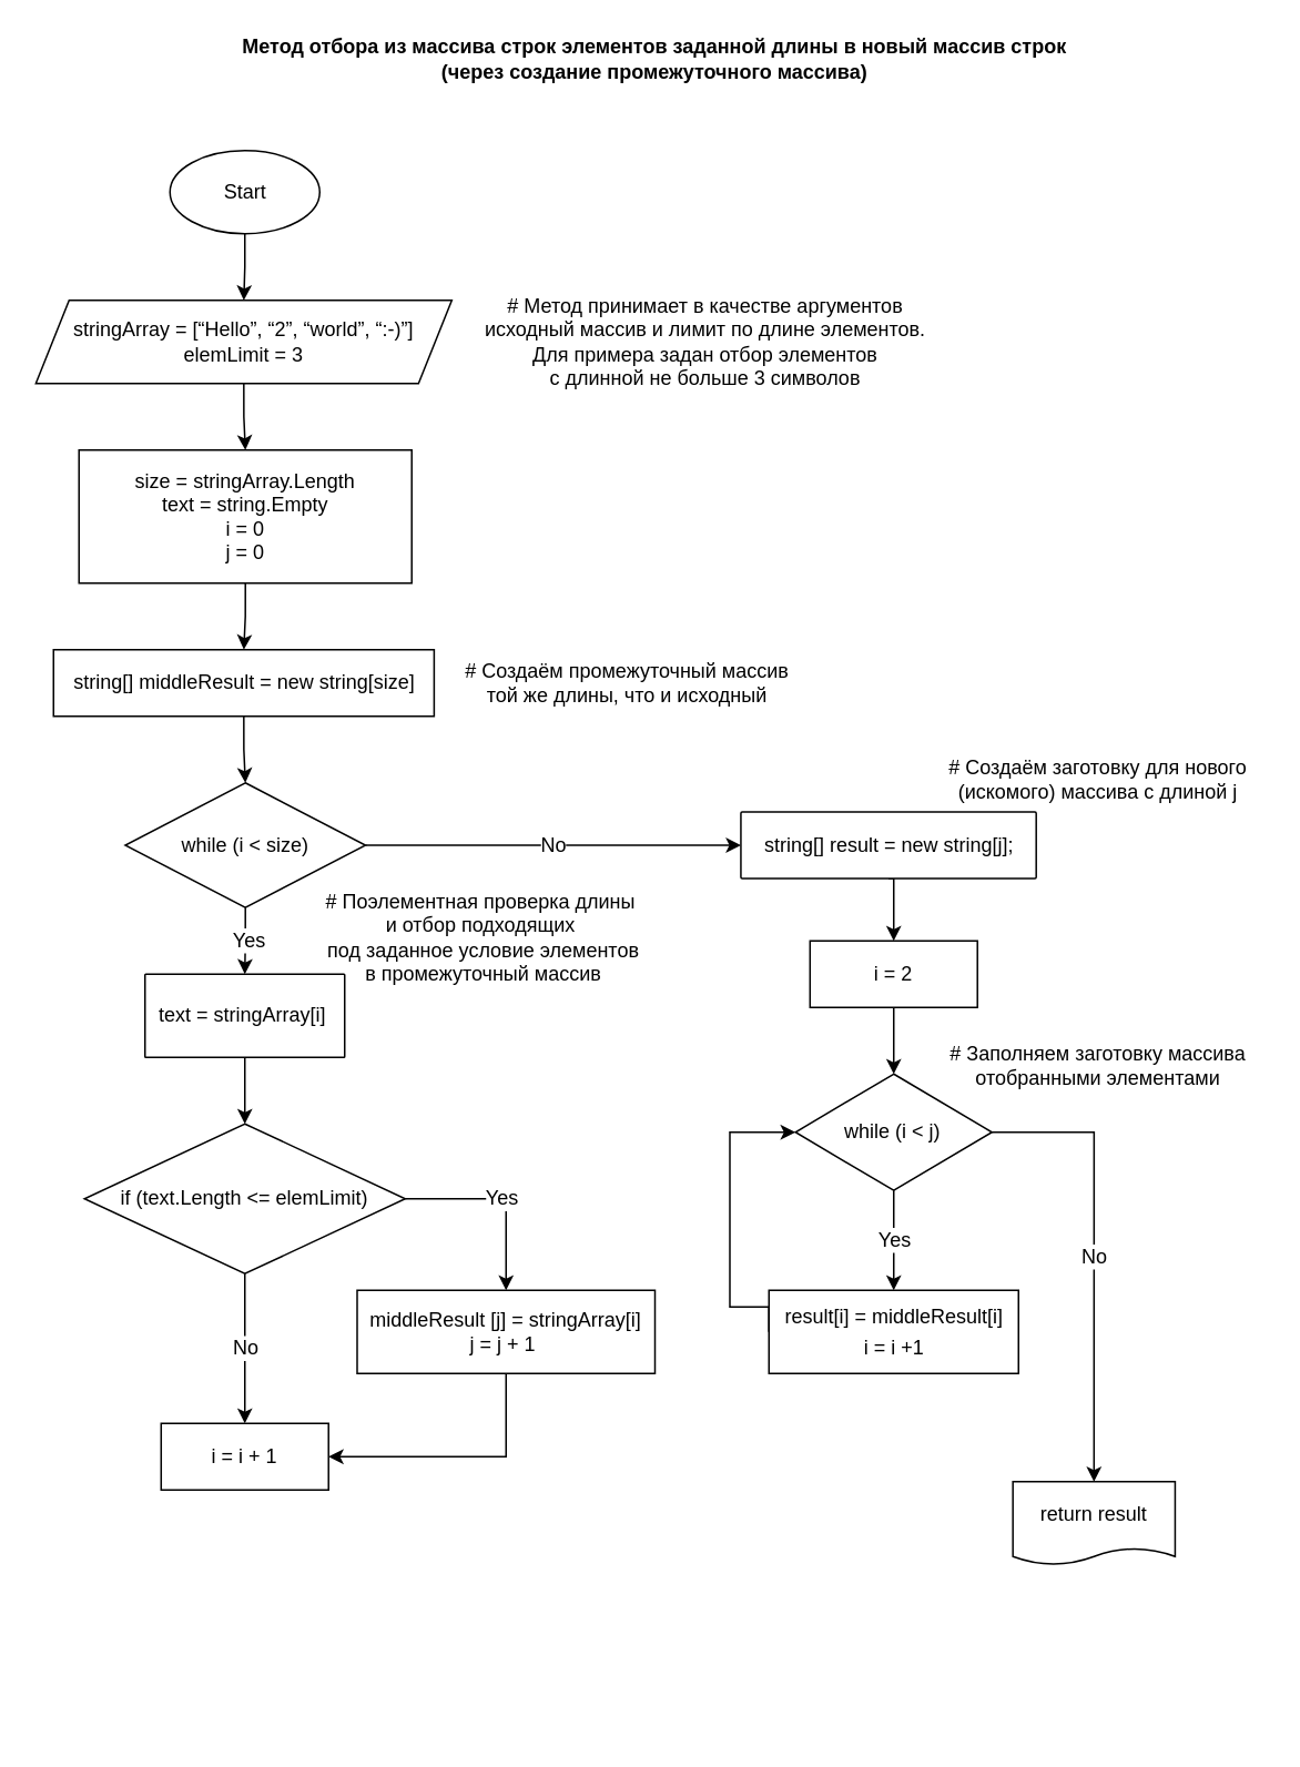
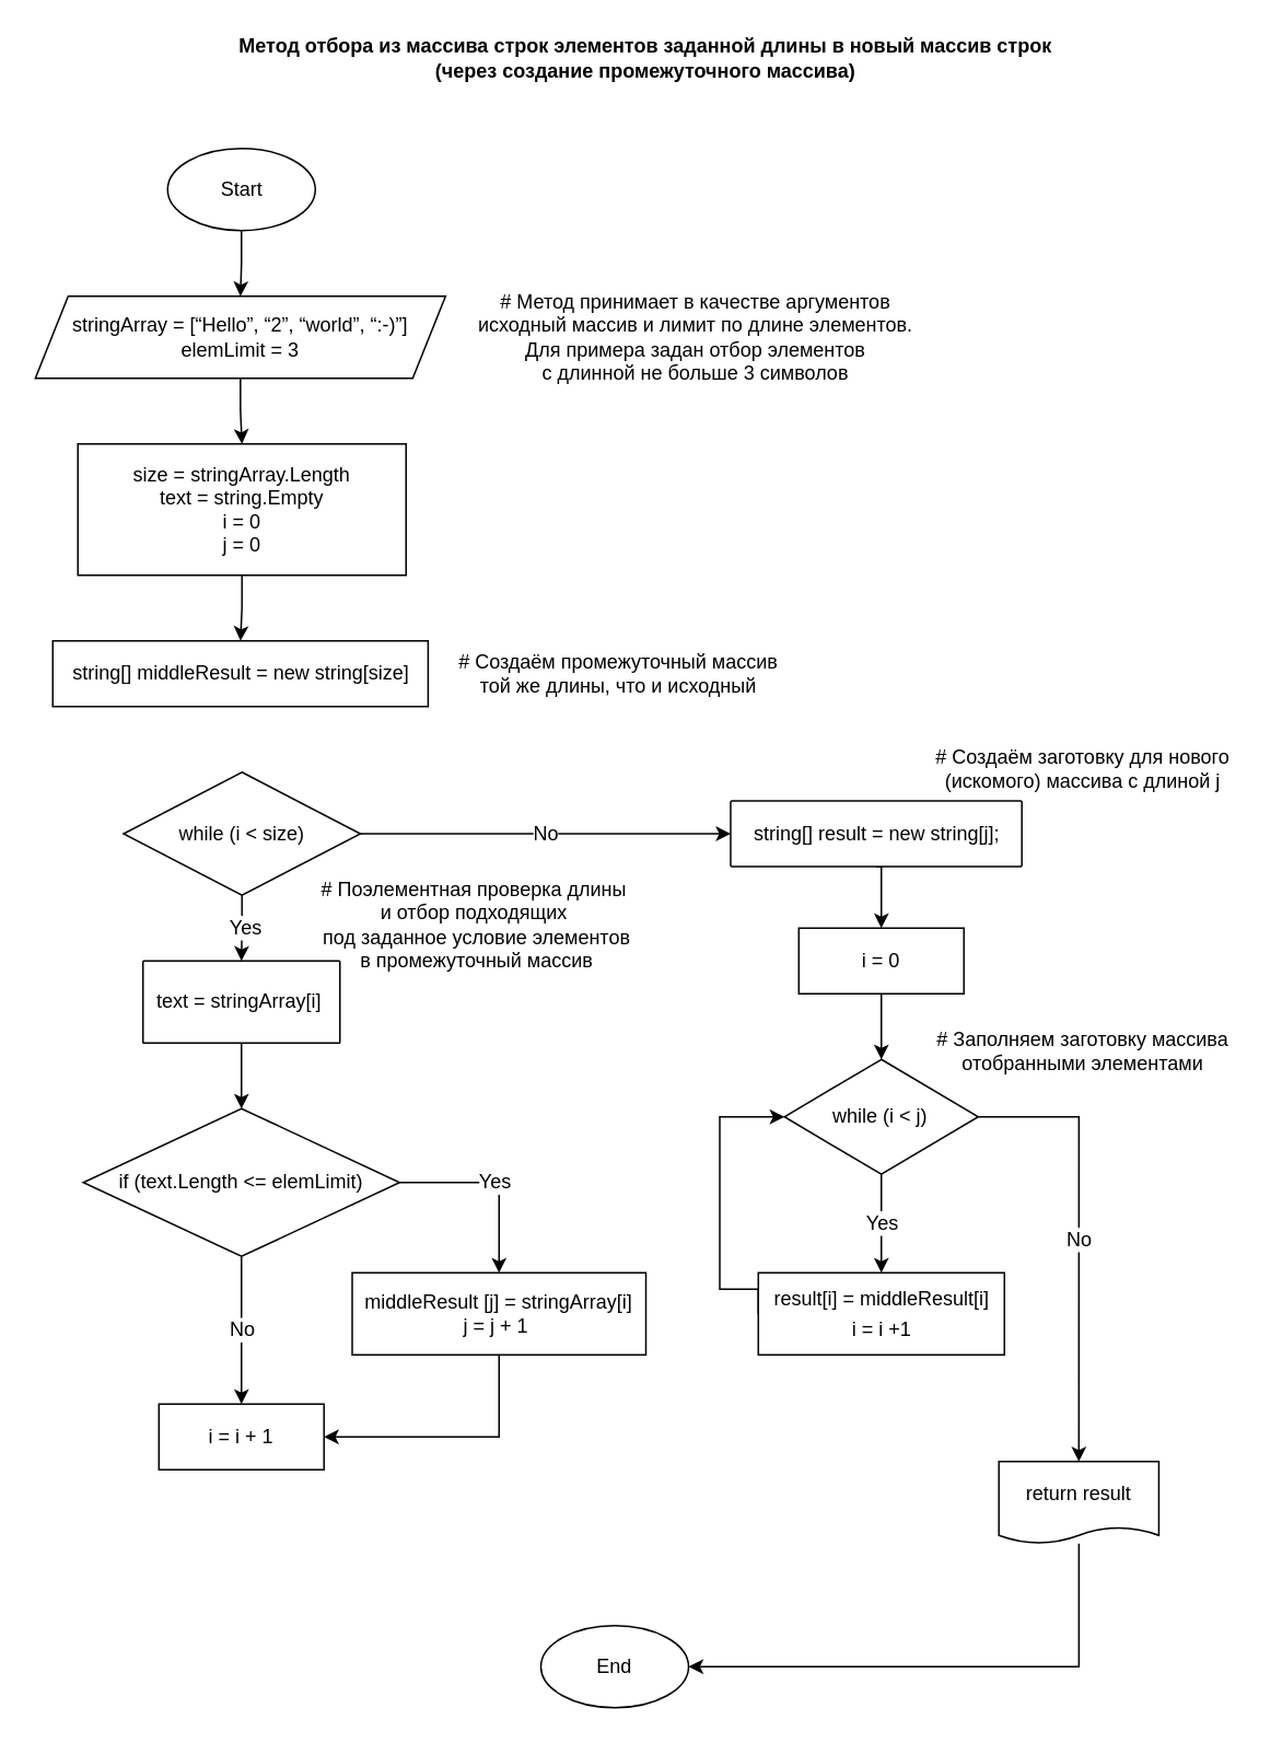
- <mxCell id="9" style="edgeStyle=orthogonalEdgeStyle;rounded=0;orthogonalLoop=1;jettySize=auto;html=1;exitX=0.5;exitY=1;exitDx=0;exitDy=0;entryX=0.5;entryY=0;entryDx=0;entryDy=0;fontFamily=Helvetica;fontSize=12;" parent="1" source="10" target="13" edge="1"><mxGeometry relative="1" as="geometry" /></mxCell>
- <mxCell id="38" value="i = 2" style="rounded=1;whiteSpace=wrap;html=1;fontFamily=Helvetica;fontSize=12;arcSize=0;" vertex="1" parent="1"><mxGeometry x="486.19" y="565" width="100.62" height="40" as="geometry" /></mxCell>
+ <mxCell id="38" value="i = 0" style="rounded=1;whiteSpace=wrap;html=1;fontFamily=Helvetica;fontSize=12;arcSize=0;" vertex="1" parent="1"><mxGeometry x="486.19" y="565" width="100.62" height="40" as="geometry" /></mxCell>
+ <mxCell id="34" value="End" style="ellipse;whiteSpace=wrap;html=1;" parent="1" vertex="1"><mxGeometry x="329" y="990" width="90" height="50" as="geometry" /></mxCell>
+ <mxCell id="33" style="edgeStyle=orthogonalEdgeStyle;rounded=0;orthogonalLoop=1;jettySize=auto;html=1;exitX=1;exitY=0.5;exitDx=0;exitDy=0;strokeColor=default;fontFamily=Helvetica;fontSize=12;startArrow=classic;startFill=1;endArrow=none;endFill=0;" parent="1" source="34" target="35" edge="1"><mxGeometry relative="1" as="geometry"><mxPoint x="410" y="1015" as="sourcePoint" /></mxGeometry></mxCell>
